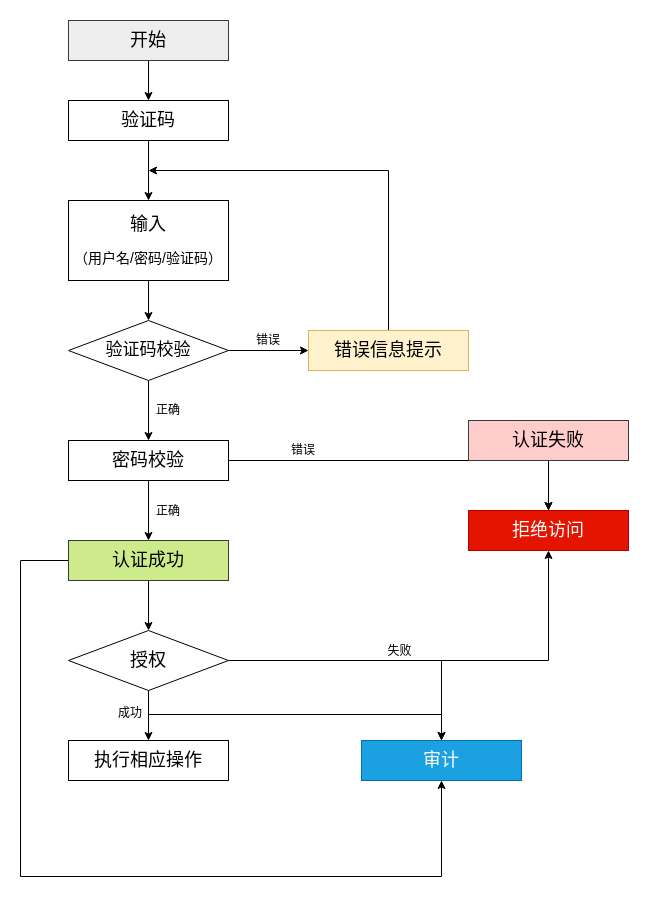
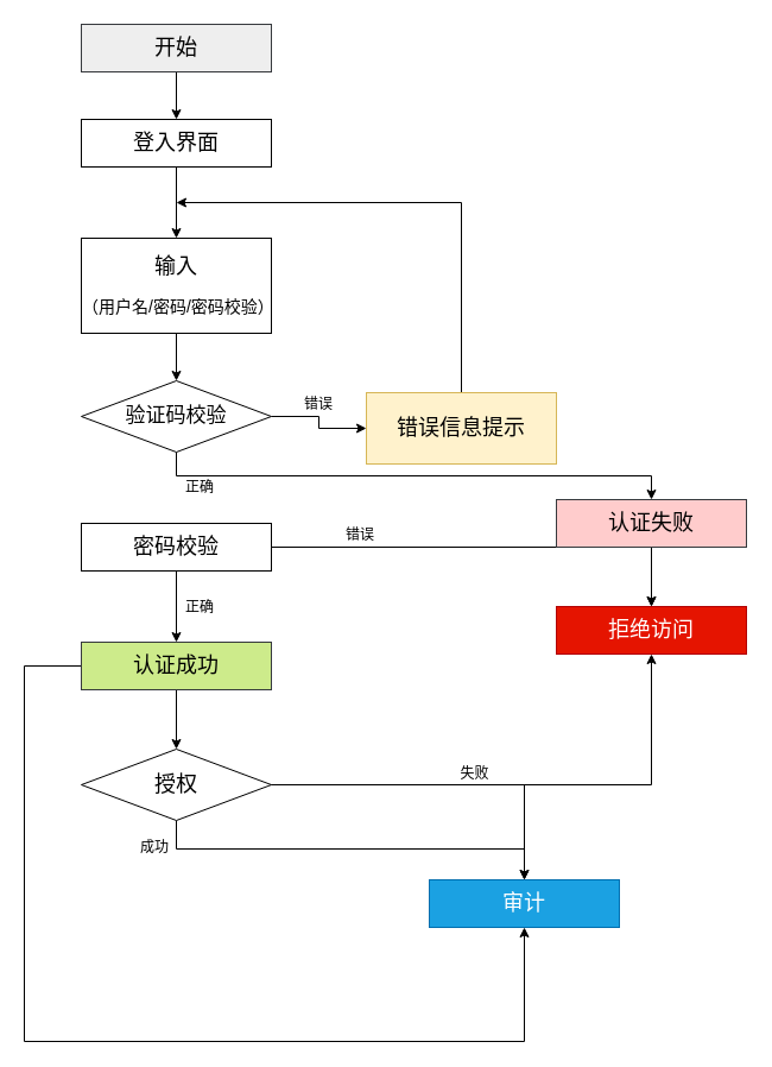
- <mxCell id="5" value="&lt;font style=&quot;font-size: 18px&quot;&gt;验证码&lt;/font&gt;" style="rounded=0;whiteSpace=wrap;html=1;" parent="1" vertex="1"><mxGeometry x="68" y="100" width="160" height="40" as="geometry" /></mxCell>
+ <mxCell id="5" value="&lt;font style=&quot;font-size: 18px&quot;&gt;登入界面&lt;/font&gt;" style="rounded=0;whiteSpace=wrap;html=1;" parent="1" vertex="1"><mxGeometry x="68" y="100" width="160" height="40" as="geometry" /></mxCell>
- <mxCell id="7" value="&lt;font&gt;&lt;span style=&quot;font-size: 18px&quot;&gt;输入&lt;br&gt;&lt;/span&gt;&lt;br&gt;&lt;font style=&quot;font-size: 14px&quot;&gt;（用户名/密码/验证码）&lt;/font&gt;&lt;/font&gt;" style="rounded=0;whiteSpace=wrap;html=1;" parent="1" vertex="1"><mxGeometry x="68" y="200" width="160" height="80" as="geometry" /></mxCell>
+ <mxCell id="7" value="&lt;font&gt;&lt;span style=&quot;font-size: 18px&quot;&gt;输入&lt;br&gt;&lt;/span&gt;&lt;br&gt;&lt;font style=&quot;font-size: 14px&quot;&gt;（用户名/密码/密码校验）&lt;/font&gt;&lt;/font&gt;" style="rounded=0;whiteSpace=wrap;html=1;" parent="1" vertex="1"><mxGeometry x="68" y="200" width="160" height="80" as="geometry" /></mxCell>
- <mxCell id="12" value="&lt;font style=&quot;font-size: 18px&quot;&gt;错误信息提示&lt;/font&gt;" style="rounded=0;whiteSpace=wrap;html=1;fillColor=#fff2cc;strokeColor=#d6b656;" parent="1" vertex="1"><mxGeometry x="308" y="330" width="160" height="40" as="geometry" /></mxCell>
+ <mxCell id="12" value="&lt;font style=&quot;font-size: 18px&quot;&gt;错误信息提示&lt;/font&gt;" style="rounded=0;whiteSpace=wrap;html=1;fillColor=#fff2cc;strokeColor=#d6b656;" parent="1" vertex="1"><mxGeometry x="308" y="330" width="160" height="60" as="geometry" /></mxCell>
- <mxCell id="9" style="edgeStyle=orthogonalEdgeStyle;rounded=0;orthogonalLoop=1;jettySize=auto;html=1;exitX=0.5;exitY=1;exitDx=0;exitDy=0;entryX=0.5;entryY=0;entryDx=0;entryDy=0;" parent="1" source="10" target="16" edge="1"><mxGeometry relative="1" as="geometry" /></mxCell>
+ <mxCell id="9" style="edgeStyle=orthogonalEdgeStyle;rounded=0;orthogonalLoop=1;jettySize=auto;html=1;exitX=0.5;exitY=1;exitDx=0;exitDy=0;" parent="1" source="10" target="24" edge="1"><mxGeometry relative="1" as="geometry" /></mxCell>
- <mxCell id="28" style="edgeStyle=orthogonalEdgeStyle;rounded=0;orthogonalLoop=1;jettySize=auto;html=1;exitX=0.5;exitY=1;exitDx=0;exitDy=0;entryX=0.5;entryY=0;entryDx=0;entryDy=0;" parent="1" source="31" target="32" edge="1"><mxGeometry relative="1" as="geometry" /></mxCell>
- <mxCell id="32" value="&lt;font style=&quot;font-size: 18px&quot;&gt;执行相应操作&lt;/font&gt;" style="rounded=0;whiteSpace=wrap;html=1;" parent="1" vertex="1"><mxGeometry x="68" y="740" width="160" height="40" as="geometry" /></mxCell>
